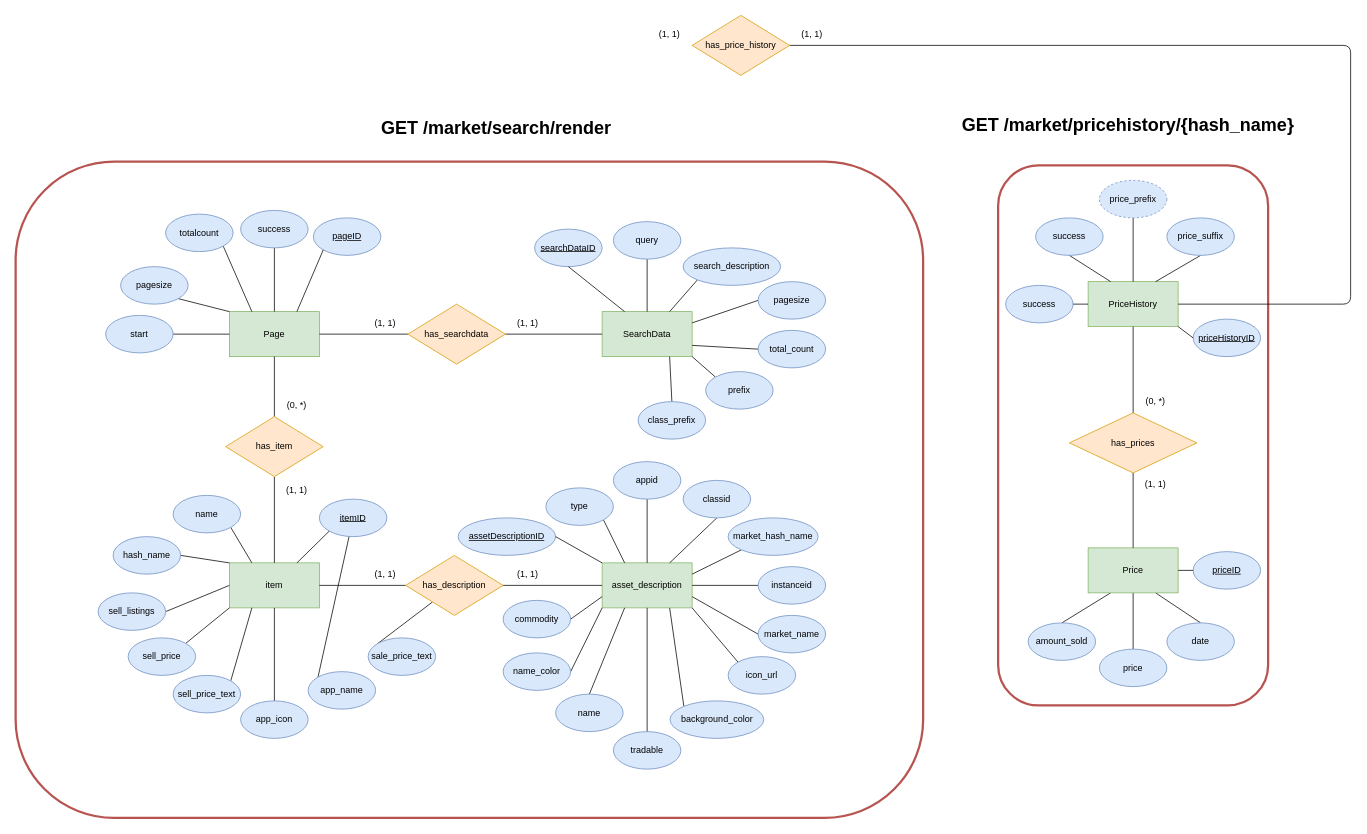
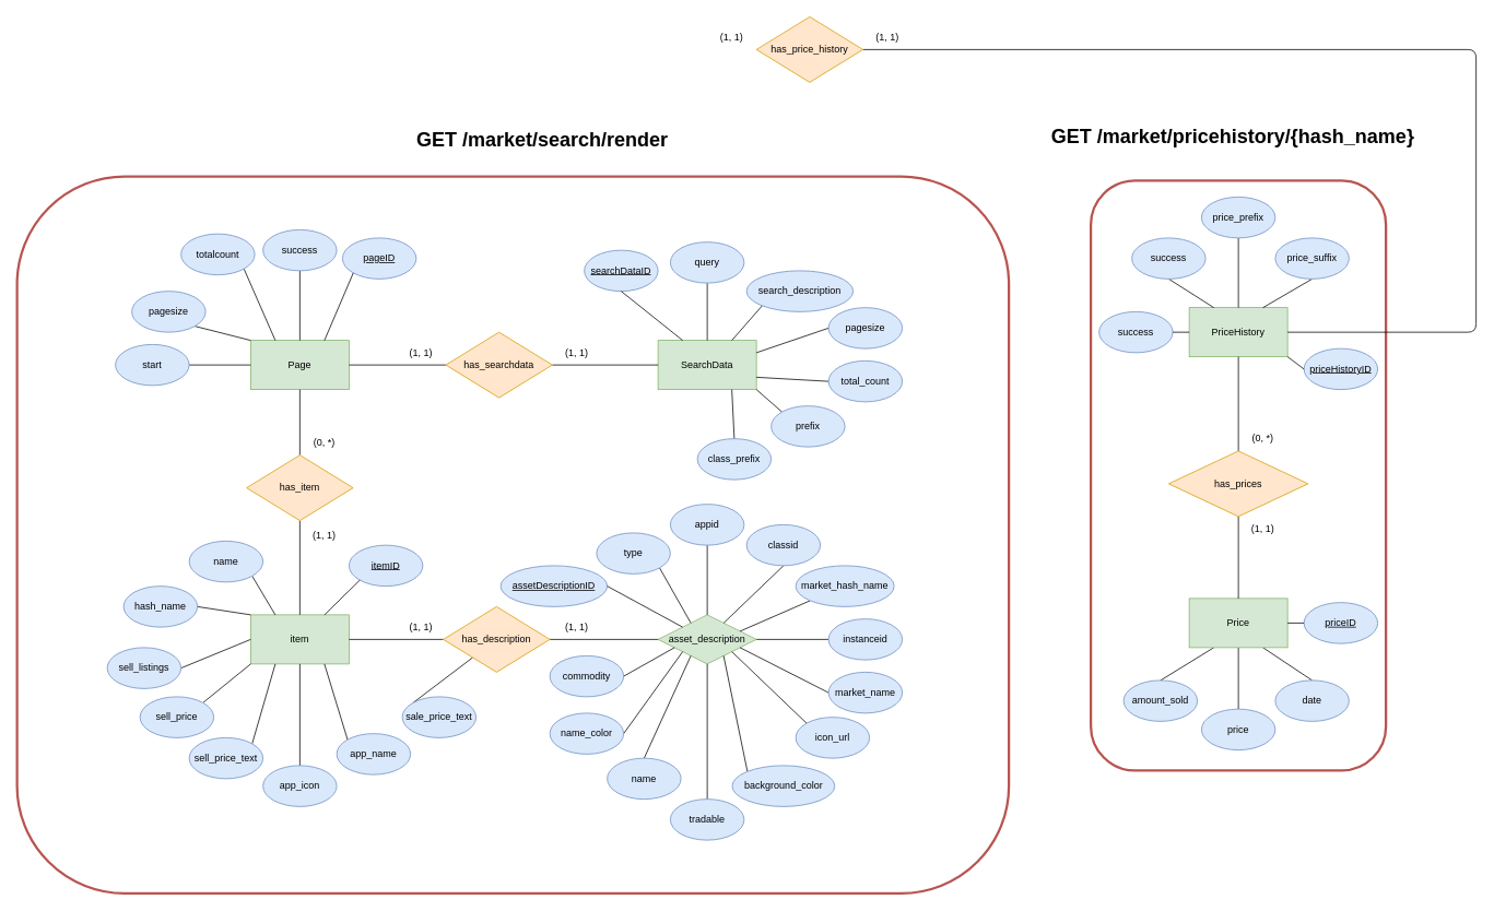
- <mxCell id="92" value="&lt;span style=&quot;color: rgb(0, 0, 0); font-family: Helvetica; font-size: 12px; font-style: normal; font-variant-ligatures: normal; font-variant-caps: normal; font-weight: 400; letter-spacing: normal; orphans: 2; text-align: center; text-indent: 0px; text-transform: none; widows: 2; word-spacing: 0px; -webkit-text-stroke-width: 0px; white-space: normal; text-decoration-thickness: initial; text-decoration-style: initial; text-decoration-color: initial; float: none; display: inline !important;&quot;&gt;price_prefix&lt;/span&gt;" style="ellipse;whiteSpace=wrap;html=1;fillColor=#dae8fc;strokeColor=#6c8ebf;labelBackgroundColor=none;dashed=1;" parent="1" vertex="1"><mxGeometry x="1465" y="240" width="90" height="50" as="geometry" /></mxCell>
+ <mxCell id="92" value="&lt;span style=&quot;color: rgb(0, 0, 0); font-family: Helvetica; font-size: 12px; font-style: normal; font-variant-ligatures: normal; font-variant-caps: normal; font-weight: 400; letter-spacing: normal; orphans: 2; text-align: center; text-indent: 0px; text-transform: none; widows: 2; word-spacing: 0px; -webkit-text-stroke-width: 0px; white-space: normal; text-decoration-thickness: initial; text-decoration-style: initial; text-decoration-color: initial; float: none; display: inline !important;&quot;&gt;price_prefix&lt;/span&gt;" style="ellipse;whiteSpace=wrap;html=1;fillColor=#dae8fc;strokeColor=#6c8ebf;labelBackgroundColor=none;" parent="1" vertex="1"><mxGeometry x="1465" y="240" width="90" height="50" as="geometry" /></mxCell>
- <mxCell id="43" value="asset_description" style="rounded=0;whiteSpace=wrap;html=1;fillColor=#d5e8d4;strokeColor=#82b366;" parent="1" vertex="1"><mxGeometry x="802" y="750" width="120" height="60" as="geometry" /></mxCell>
+ <mxCell id="43" value="asset_description" style="rhombus;whiteSpace=wrap;html=1;fillColor=#d5e8d4;strokeColor=#82b366;" parent="1" vertex="1"><mxGeometry x="802" y="750" width="120" height="60" as="geometry" /></mxCell>
- <mxCell id="39" style="rounded=0;orthogonalLoop=1;jettySize=auto;html=1;exitX=0;exitY=0;exitDx=0;exitDy=0;endArrow=none;endFill=0;" parent="1" source="40" target="112" edge="1"><mxGeometry relative="1" as="geometry" /></mxCell>
+ <mxCell id="39" style="rounded=0;orthogonalLoop=1;jettySize=auto;html=1;exitX=0;exitY=0;exitDx=0;exitDy=0;entryX=0.75;entryY=1;entryDx=0;entryDy=0;endArrow=none;endFill=0;" parent="1" source="40" target="26" edge="1"><mxGeometry relative="1" as="geometry" /></mxCell>
